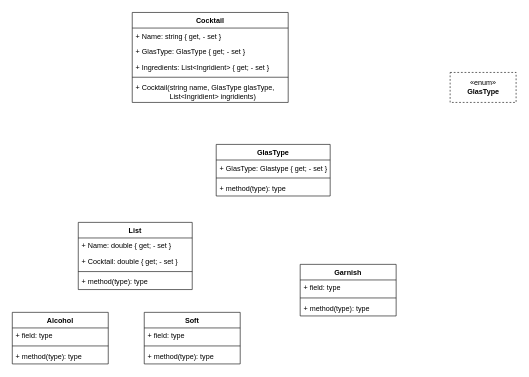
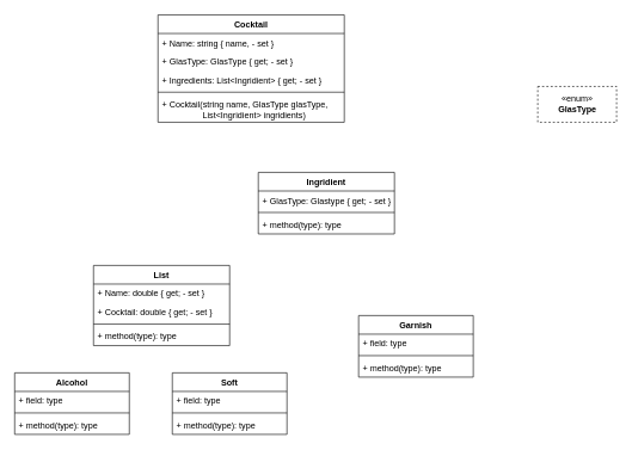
- <mxCell id="3" value="+ Name: string { get, - set }" style="text;strokeColor=none;fillColor=none;align=left;verticalAlign=top;spacingLeft=4;spacingRight=4;overflow=hidden;rotatable=0;points=[[0,0.5],[1,0.5]];portConstraint=eastwest;" vertex="1" parent="2"><mxGeometry y="26" width="260" height="26" as="geometry" /></mxCell>
+ <mxCell id="3" value="+ Name: string { name, - set }" style="text;strokeColor=none;fillColor=none;align=left;verticalAlign=top;spacingLeft=4;spacingRight=4;overflow=hidden;rotatable=0;points=[[0,0.5],[1,0.5]];portConstraint=eastwest;" vertex="1" parent="2"><mxGeometry y="26" width="260" height="26" as="geometry" /></mxCell>
- <mxCell id="26" value="GlasType" style="swimlane;fontStyle=1;align=center;verticalAlign=top;childLayout=stackLayout;horizontal=1;startSize=26;horizontalStack=0;resizeParent=1;resizeParentMax=0;resizeLast=0;collapsible=1;marginBottom=0;" vertex="1" parent="1"><mxGeometry x="360" y="240" width="190" height="86" as="geometry" /></mxCell>
+ <mxCell id="26" value="Ingridient" style="swimlane;fontStyle=1;align=center;verticalAlign=top;childLayout=stackLayout;horizontal=1;startSize=26;horizontalStack=0;resizeParent=1;resizeParentMax=0;resizeLast=0;collapsible=1;marginBottom=0;" vertex="1" parent="1"><mxGeometry x="360" y="240" width="190" height="86" as="geometry" /></mxCell>
